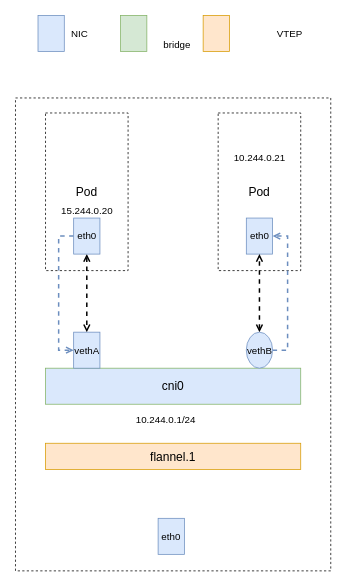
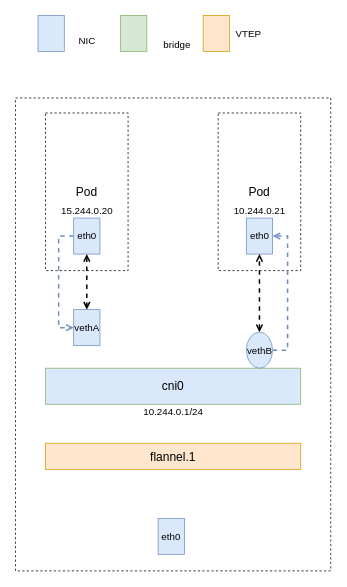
- <mxCell id="19" value="NIC" style="text;html=1;align=center;verticalAlign=middle;resizable=0;points=[];autosize=1;strokeColor=none;fillColor=none;fontSize=13;" vertex="1" parent="1"><mxGeometry x="85" y="34" width="40" height="20" as="geometry" /></mxCell>
+ <mxCell id="19" value="NIC" style="text;html=1;align=center;verticalAlign=middle;resizable=0;points=[];autosize=1;strokeColor=none;fillColor=none;fontSize=13;" vertex="1" parent="1"><mxGeometry x="95" y="44" width="40" height="20" as="geometry" /></mxCell>
- <mxCell id="23" value="VTEP" style="text;html=1;align=center;verticalAlign=middle;resizable=0;points=[];autosize=1;strokeColor=none;fillColor=none;fontSize=13;" vertex="1" parent="1"><mxGeometry x="360" y="34" width="50" height="20" as="geometry" /></mxCell>
+ <mxCell id="23" value="VTEP" style="text;html=1;align=center;verticalAlign=middle;resizable=0;points=[];autosize=1;strokeColor=none;fillColor=none;fontSize=13;" vertex="1" parent="1"><mxGeometry x="305" y="34" width="50" height="20" as="geometry" /></mxCell>
- <mxCell id="16" value="10.244.0.21" style="text;html=1;align=center;verticalAlign=middle;resizable=0;points=[];autosize=1;strokeColor=none;fillColor=none;fontSize=13;" vertex="1" parent="1"><mxGeometry x="305" y="200" width="80" height="20" as="geometry" /></mxCell>
+ <mxCell id="16" value="10.244.0.21" style="text;html=1;align=center;verticalAlign=middle;resizable=0;points=[];autosize=1;strokeColor=none;fillColor=none;fontSize=13;" vertex="1" parent="1"><mxGeometry x="305" y="270" width="80" height="20" as="geometry" /></mxCell>
- <mxCell id="10" value="vethA" style="rounded=0;whiteSpace=wrap;html=1;strokeWidth=1;fontSize=13;fillColor=#dae8fc;strokeColor=#6c8ebf;" vertex="1" parent="1"><mxGeometry x="97.5" y="442" width="35" height="48" as="geometry" /></mxCell>
+ <mxCell id="10" value="vethA" style="rounded=0;whiteSpace=wrap;html=1;strokeWidth=1;fontSize=13;fillColor=#dae8fc;strokeColor=#6c8ebf;" vertex="1" parent="1"><mxGeometry x="97.5" y="412" width="35" height="48" as="geometry" /></mxCell>
- <mxCell id="14" value="10.244.0.1/24" style="text;html=1;align=center;verticalAlign=middle;resizable=0;points=[];autosize=1;strokeColor=none;fillColor=none;fontSize=13;" vertex="1" parent="1"><mxGeometry x="170" y="548" width="100" height="20" as="geometry" /></mxCell>
+ <mxCell id="14" value="10.244.0.1/24" style="text;html=1;align=center;verticalAlign=middle;resizable=0;points=[];autosize=1;strokeColor=none;fillColor=none;fontSize=13;" vertex="1" parent="1"><mxGeometry x="180" y="538" width="100" height="20" as="geometry" /></mxCell>
